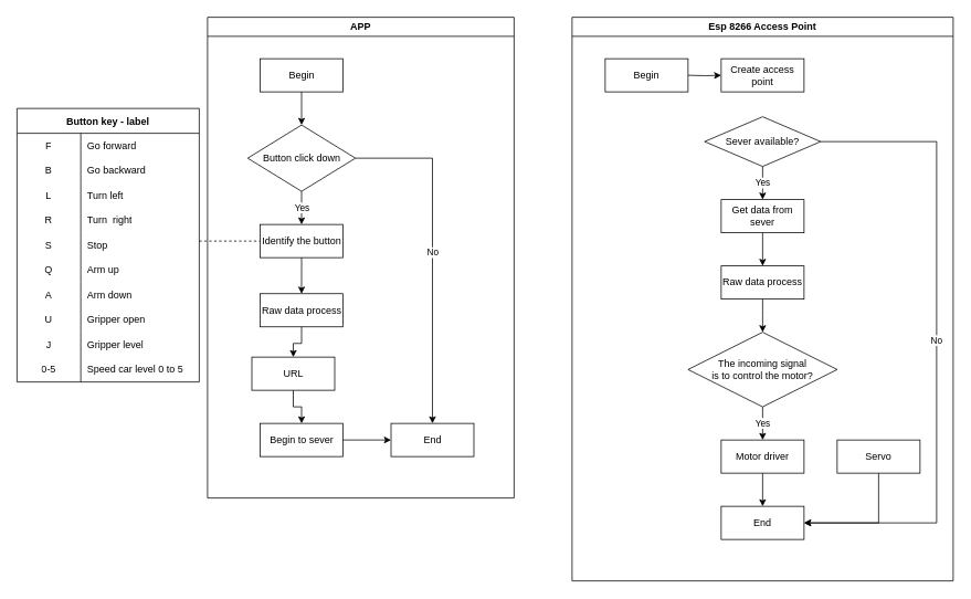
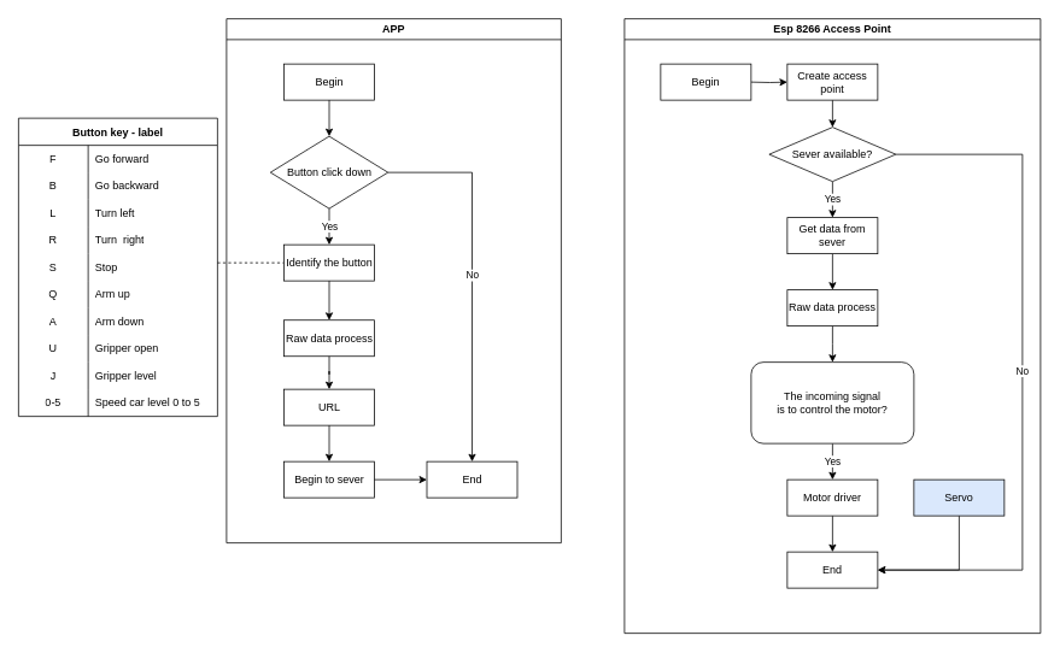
+ <mxCell id="37" style="edgeStyle=orthogonalEdgeStyle;rounded=0;orthogonalLoop=1;jettySize=auto;html=1;exitX=0.5;exitY=1;exitDx=0;exitDy=0;entryX=0.5;entryY=0;entryDx=0;entryDy=0;" parent="35" source="38" target="43" edge="1"><mxGeometry relative="1" as="geometry" /></mxCell>
- <mxCell id="47" value="The incoming signal &lt;br&gt;is to control the motor?" style="rhombus;whiteSpace=wrap;html=1;" vertex="1" parent="35"><mxGeometry x="140" y="380" width="180" height="90" as="geometry" /></mxCell>
+ <mxCell id="47" value="The incoming signal &lt;br&gt;is to control the motor?" style="whiteSpace=wrap;html=1;rounded=1;" vertex="1" parent="35"><mxGeometry x="140" y="380" width="180" height="90" as="geometry" /></mxCell>
- <mxCell id="60" value="URL" style="rounded=0;whiteSpace=wrap;html=1;" parent="1" vertex="1"><mxGeometry x="303.5" y="430" width="100" height="40" as="geometry" /></mxCell>
+ <mxCell id="60" value="URL" style="rounded=0;whiteSpace=wrap;html=1;" parent="1" vertex="1"><mxGeometry x="313.5" y="430" width="100" height="40" as="geometry" /></mxCell>
- <mxCell id="51" value="Servo" style="rounded=0;whiteSpace=wrap;html=1;" vertex="1" parent="35"><mxGeometry x="320" y="510" width="100" height="40" as="geometry" /></mxCell>
+ <mxCell id="51" value="Servo" style="rounded=0;whiteSpace=wrap;html=1;fillColor=#dae8fc;" vertex="1" parent="35"><mxGeometry x="320" y="510" width="100" height="40" as="geometry" /></mxCell>
